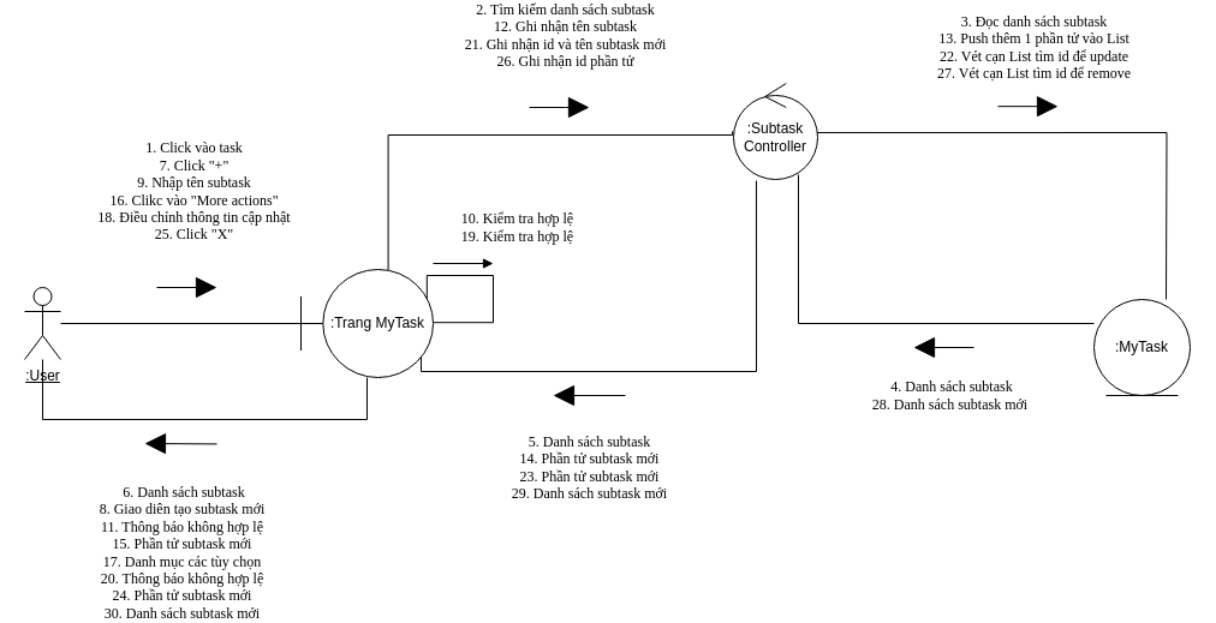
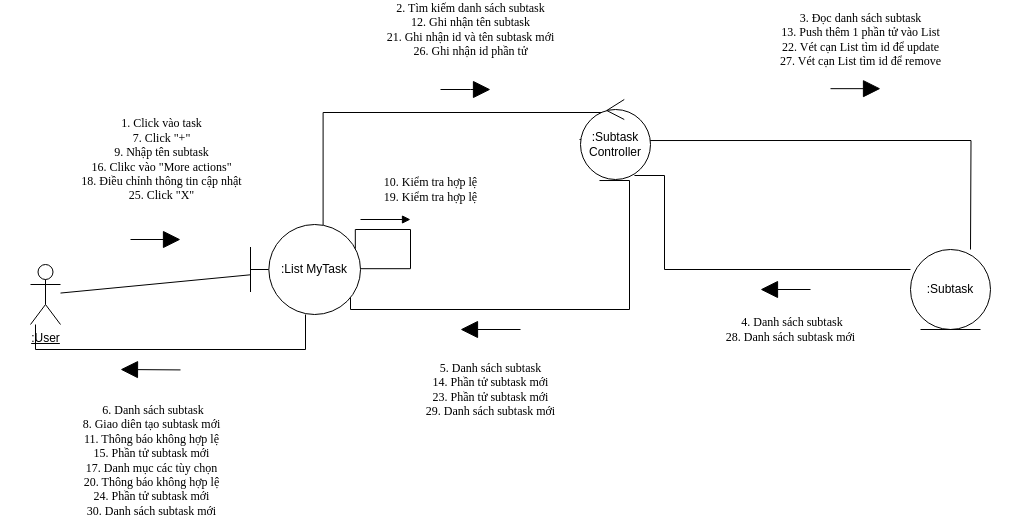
- <mxCell id="20" value="&lt;div&gt;:Subtask&lt;/div&gt;&lt;div&gt;Controller&lt;br&gt;&lt;/div&gt;" style="ellipse;shape=umlControl;whiteSpace=wrap;html=1;" vertex="1" parent="1"><mxGeometry x="610" y="20" width="70" height="80" as="geometry" /></mxCell>
+ <mxCell id="20" value="&lt;div&gt;:Subtask&lt;/div&gt;&lt;div&gt;Controller&lt;br&gt;&lt;/div&gt;" style="ellipse;shape=umlControl;whiteSpace=wrap;html=1;" vertex="1" parent="1"><mxGeometry x="580" y="50" width="70" height="80" as="geometry" /></mxCell>
- <mxCell id="3" value="&lt;u style=&quot;font-size: 12px;&quot;&gt;:User&lt;/u&gt;" style="shape=umlActor;verticalLabelPosition=bottom;verticalAlign=top;html=1;fontSize=12;" parent="1" vertex="1"><mxGeometry x="20" y="190" width="30" height="60" as="geometry" /></mxCell>
+ <mxCell id="3" value="&lt;u style=&quot;font-size: 12px;&quot;&gt;:User&lt;/u&gt;" style="shape=umlActor;verticalLabelPosition=bottom;verticalAlign=top;html=1;fontSize=12;" parent="1" vertex="1"><mxGeometry x="30" y="215" width="30" height="60" as="geometry" /></mxCell>
- <mxCell id="8" value="&lt;span&gt;:Trang MyTask&lt;/span&gt;" style="shape=umlBoundary;whiteSpace=wrap;html=1;fontSize=12;" parent="1" vertex="1"><mxGeometry x="250" y="175" width="110" height="90" as="geometry" /></mxCell>
+ <mxCell id="8" value="&lt;span&gt;:List MyTask&lt;/span&gt;" style="shape=umlBoundary;whiteSpace=wrap;html=1;fontSize=12;" parent="1" vertex="1"><mxGeometry x="250" y="175" width="110" height="90" as="geometry" /></mxCell>
- <mxCell id="21" value=":MyTask" style="ellipse;shape=umlEntity;whiteSpace=wrap;html=1;" vertex="1" parent="1"><mxGeometry x="910" y="200" width="80" height="80" as="geometry" /></mxCell>
+ <mxCell id="21" value=":Subtask" style="ellipse;shape=umlEntity;whiteSpace=wrap;html=1;" vertex="1" parent="1"><mxGeometry x="910" y="200" width="80" height="80" as="geometry" /></mxCell>
